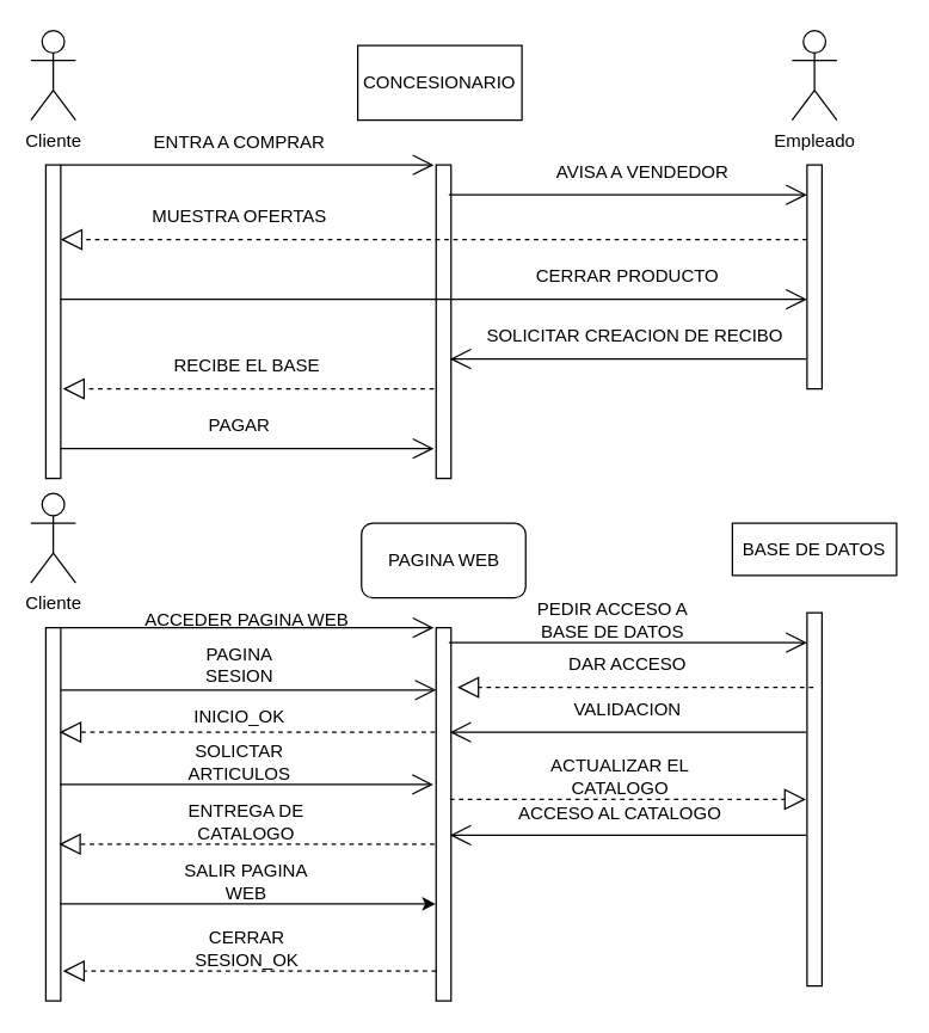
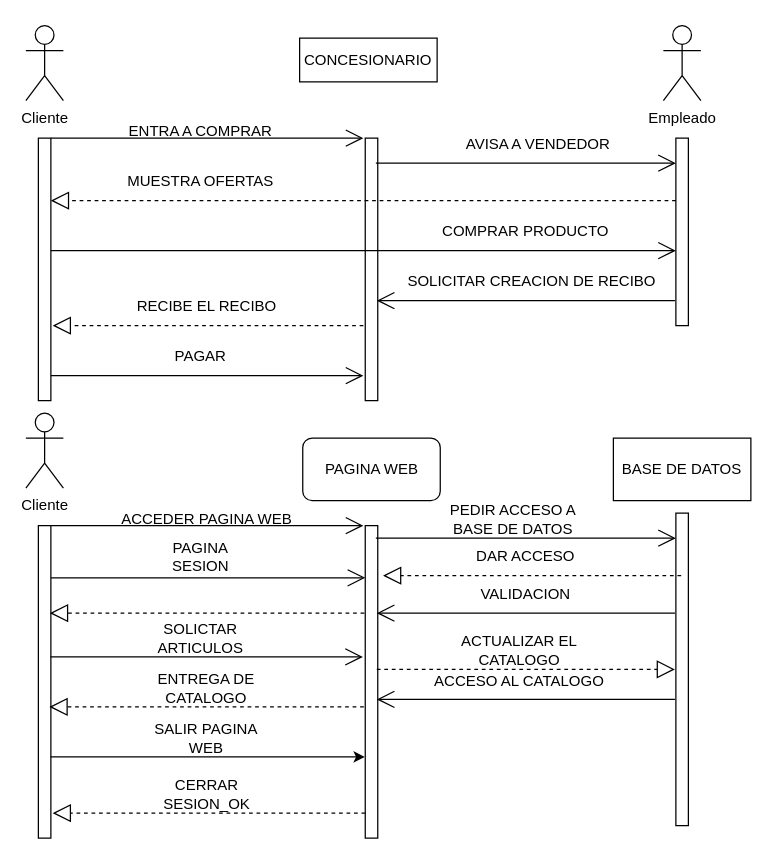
- <mxCell id="49" value="CONCESIONARIO" style="html=1;whiteSpace=wrap;" vertex="1" parent="1"><mxGeometry x="239" y="30" width="110" height="50" as="geometry" /></mxCell>
+ <mxCell id="49" value="CONCESIONARIO" style="html=1;whiteSpace=wrap;" vertex="1" parent="1"><mxGeometry x="239" y="30" width="110" height="35" as="geometry" /></mxCell>
- <mxCell id="8" value="ENTRA A COMPRAR" style="text;html=1;align=center;verticalAlign=middle;whiteSpace=wrap;rounded=0;" vertex="1" parent="1"><mxGeometry x="100" y="80" width="120" height="30" as="geometry" /></mxCell>
+ <mxCell id="8" value="ENTRA A COMPRAR" style="text;html=1;align=center;verticalAlign=middle;whiteSpace=wrap;rounded=0;" vertex="1" parent="1"><mxGeometry x="100" y="90" width="120" height="30" as="geometry" /></mxCell>
- <mxCell id="14" value="CERRAR PRODUCTO" style="text;html=1;align=center;verticalAlign=middle;whiteSpace=wrap;rounded=0;" vertex="1" parent="1"><mxGeometry x="350" y="170" width="140" height="30" as="geometry" /></mxCell>
+ <mxCell id="14" value="COMPRAR PRODUCTO" style="text;html=1;align=center;verticalAlign=middle;whiteSpace=wrap;rounded=0;" vertex="1" parent="1"><mxGeometry x="350" y="170" width="140" height="30" as="geometry" /></mxCell>
- <mxCell id="18" value="RECIBE EL BASE" style="text;html=1;align=center;verticalAlign=middle;whiteSpace=wrap;rounded=0;" vertex="1" parent="1"><mxGeometry x="70" y="230" width="190" height="30" as="geometry" /></mxCell>
+ <mxCell id="18" value="RECIBE EL RECIBO" style="text;html=1;align=center;verticalAlign=middle;whiteSpace=wrap;rounded=0;" vertex="1" parent="1"><mxGeometry x="70" y="230" width="190" height="30" as="geometry" /></mxCell>
- <mxCell id="51" value="BASE DE DATOS" style="html=1;whiteSpace=wrap;" vertex="1" parent="1"><mxGeometry x="490" y="350" width="110" height="35" as="geometry" /></mxCell>
+ <mxCell id="51" value="BASE DE DATOS" style="html=1;whiteSpace=wrap;" vertex="1" parent="1"><mxGeometry x="490" y="350" width="110" height="50" as="geometry" /></mxCell>
- <mxCell id="44" value="INICIO_OK" style="text;html=1;align=center;verticalAlign=middle;whiteSpace=wrap;rounded=0;" vertex="1" parent="1"><mxGeometry x="130" y="465" width="60" height="30" as="geometry" /></mxCell>
